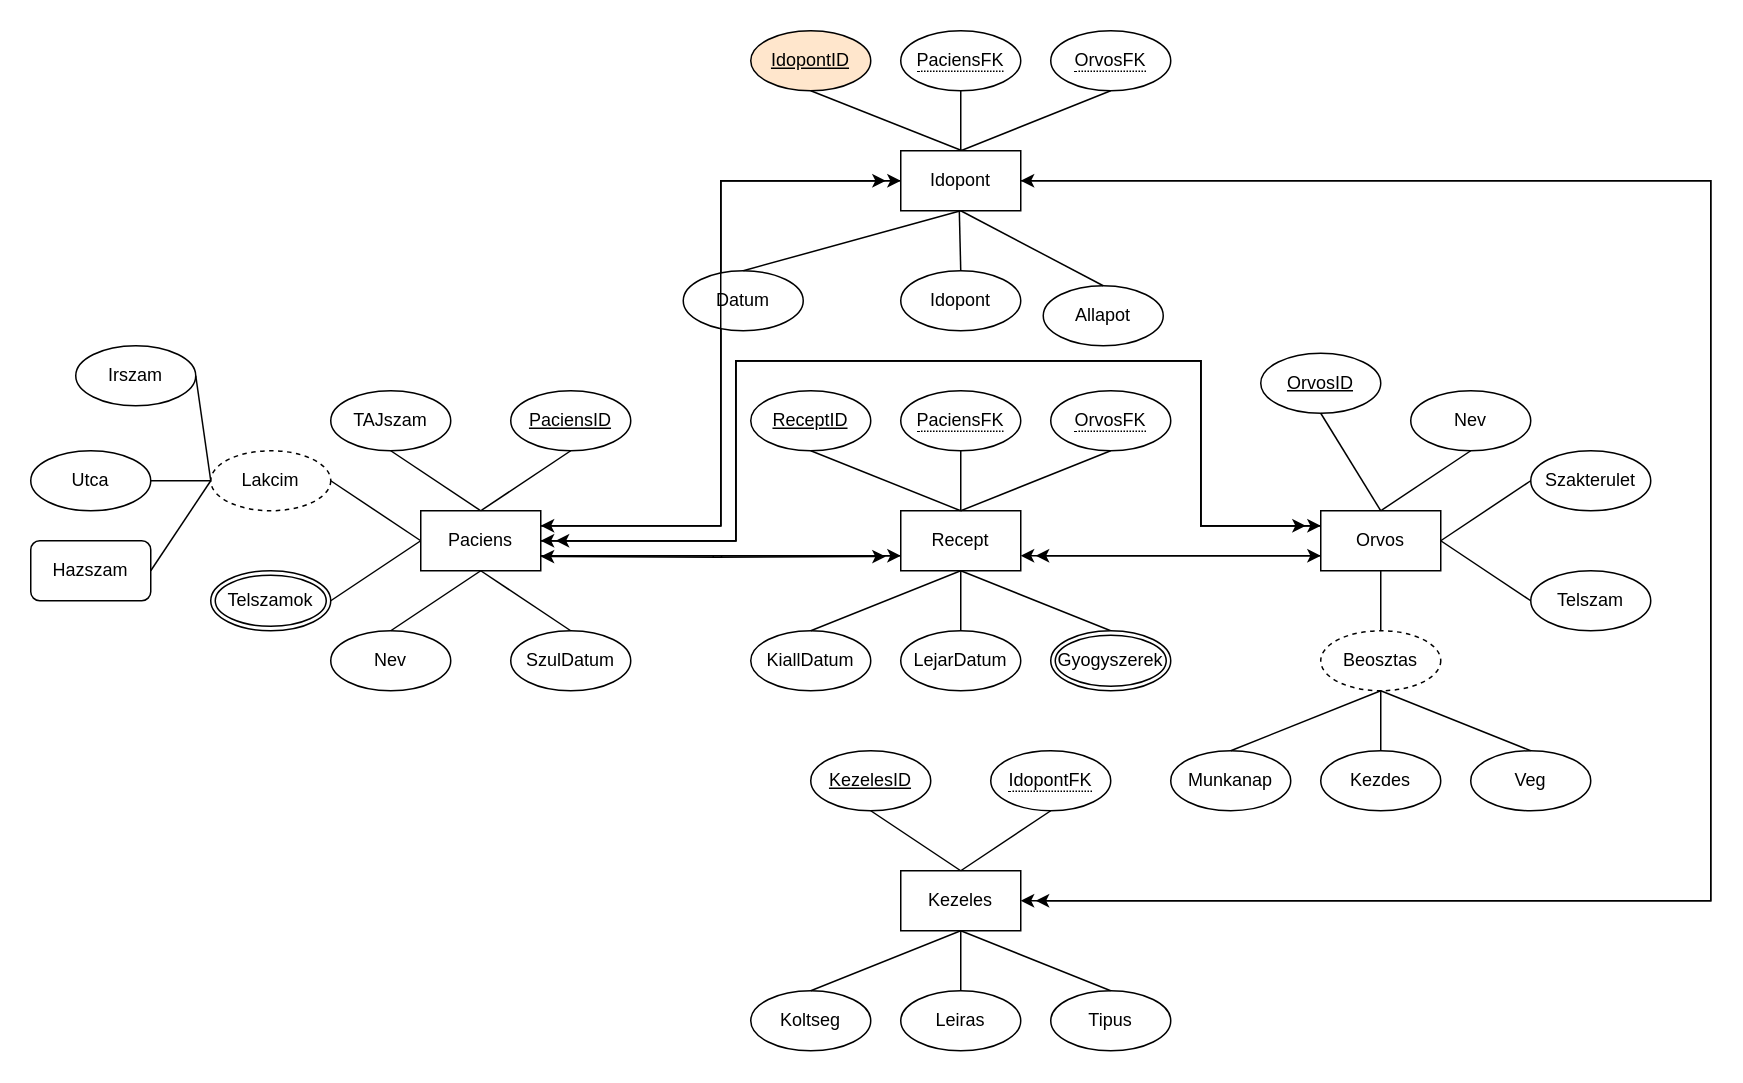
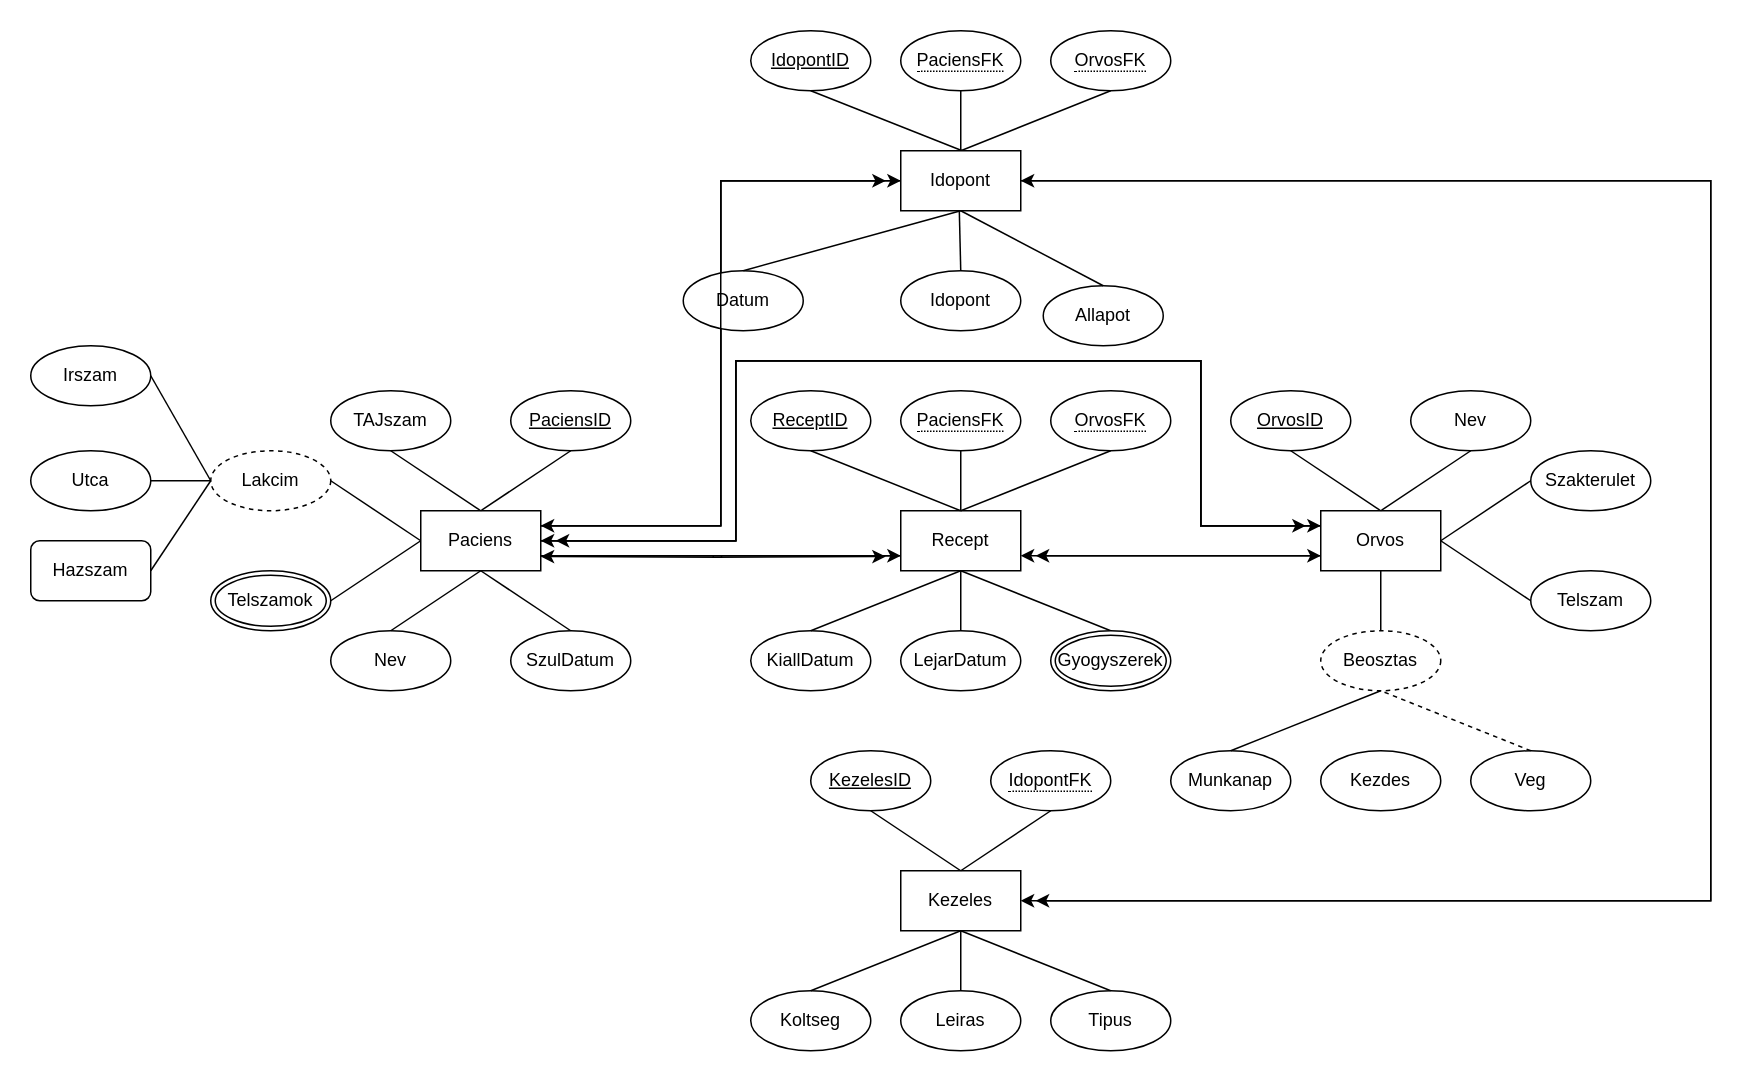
- <mxCell id="20" value="IdopontID" style="ellipse;whiteSpace=wrap;html=1;align=center;fontStyle=4;fillColor=#ffe6cc;" vertex="1" parent="1"><mxGeometry x="500" y="20" width="80" height="40" as="geometry" /></mxCell>
+ <mxCell id="20" value="IdopontID" style="ellipse;whiteSpace=wrap;html=1;align=center;fontStyle=4;" vertex="1" parent="1"><mxGeometry x="500" y="20" width="80" height="40" as="geometry" /></mxCell>
- <mxCell id="51" value="Irszam" style="ellipse;whiteSpace=wrap;html=1;align=center;" vertex="1" parent="1"><mxGeometry x="50" y="230" width="80" height="40" as="geometry" /></mxCell>
+ <mxCell id="51" value="Irszam" style="ellipse;whiteSpace=wrap;html=1;align=center;" vertex="1" parent="1"><mxGeometry x="20" y="230" width="80" height="40" as="geometry" /></mxCell>
- <mxCell id="34" value="OrvosID" style="ellipse;whiteSpace=wrap;html=1;align=center;fontStyle=4;" vertex="1" parent="1"><mxGeometry x="840" y="235" width="80" height="40" as="geometry" /></mxCell>
+ <mxCell id="34" value="OrvosID" style="ellipse;whiteSpace=wrap;html=1;align=center;fontStyle=4;" vertex="1" parent="1"><mxGeometry x="820" y="260" width="80" height="40" as="geometry" /></mxCell>
- <mxCell id="48" value="" style="endArrow=none;html=1;rounded=0;entryX=0.5;entryY=0;entryDx=0;entryDy=0;exitX=0.5;exitY=1;exitDx=0;exitDy=0;" edge="1" parent="1" source="42" target="44"><mxGeometry relative="1" as="geometry"><mxPoint x="920" y="450" as="sourcePoint" /><mxPoint x="1080" y="450" as="targetPoint" /></mxGeometry></mxCell>
- <mxCell id="47" value="" style="endArrow=none;html=1;rounded=0;exitX=0.5;exitY=0;exitDx=0;exitDy=0;entryX=0.5;entryY=1;entryDx=0;entryDy=0;" edge="1" parent="1" source="45" target="42"><mxGeometry relative="1" as="geometry"><mxPoint x="920" y="450" as="sourcePoint" /><mxPoint x="1080" y="450" as="targetPoint" /></mxGeometry></mxCell>
+ <mxCell id="47" value="" style="endArrow=none;html=1;rounded=0;exitX=0.5;exitY=0;exitDx=0;exitDy=0;entryX=0.5;entryY=1;entryDx=0;entryDy=0;dashed=1;" edge="1" parent="1" source="45" target="42"><mxGeometry relative="1" as="geometry"><mxPoint x="920" y="450" as="sourcePoint" /><mxPoint x="1080" y="450" as="targetPoint" /></mxGeometry></mxCell>
